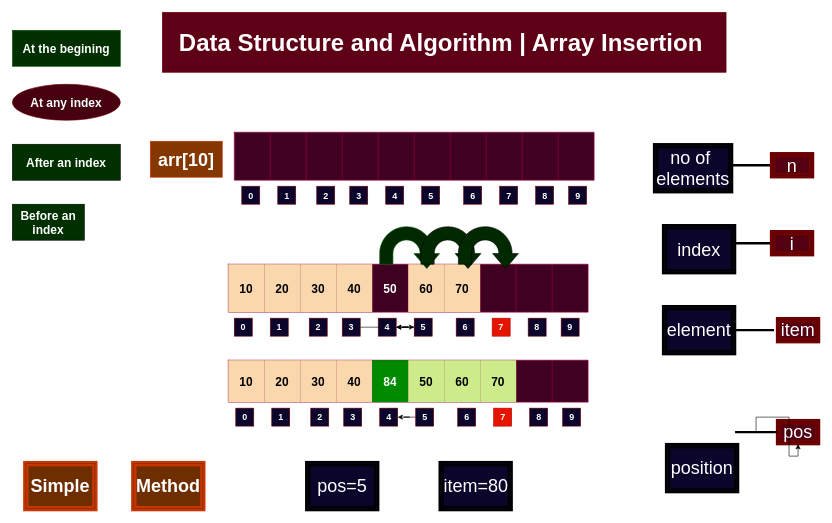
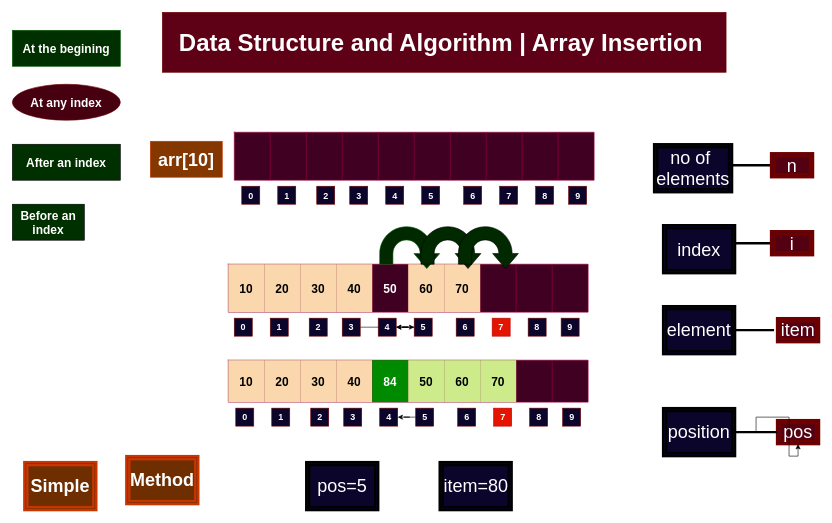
- <mxCell id="53" value="&lt;font style=&quot;font-size: 30px&quot;&gt;position&lt;/font&gt;" style="shape=ext;double=1;rounded=0;whiteSpace=wrap;html=1;fontSize=15;fontColor=#FFFFFF;strokeWidth=4;fillColor=#0B052B;" parent="1" vertex="1"><mxGeometry x="1110" y="740" width="120" height="80" as="geometry" /></mxCell>
+ <mxCell id="53" value="&lt;font style=&quot;font-size: 30px&quot;&gt;position&lt;/font&gt;" style="shape=ext;double=1;rounded=0;whiteSpace=wrap;html=1;fontSize=15;fontColor=#FFFFFF;strokeWidth=4;fillColor=#0B052B;" parent="1" vertex="1"><mxGeometry x="1105" y="680" width="120" height="80" as="geometry" /></mxCell>
- <mxCell id="97" value="&lt;span style=&quot;font-size: 30px&quot;&gt;Method&lt;/span&gt;" style="shape=ext;double=1;rounded=0;whiteSpace=wrap;html=1;fontSize=15;fontColor=#FFFFFF;strokeWidth=4;fillColor=#6E2E00;strokeColor=#C73500;fontStyle=1" vertex="1" parent="1"><mxGeometry x="220" y="770" width="120" height="80" as="geometry" /></mxCell>
+ <mxCell id="97" value="&lt;span style=&quot;font-size: 30px&quot;&gt;Method&lt;/span&gt;" style="shape=ext;double=1;rounded=0;whiteSpace=wrap;html=1;fontSize=15;fontColor=#FFFFFF;strokeWidth=4;fillColor=#6E2E00;strokeColor=#C73500;fontStyle=1" vertex="1" parent="1"><mxGeometry x="210" y="760" width="120" height="80" as="geometry" /></mxCell>
